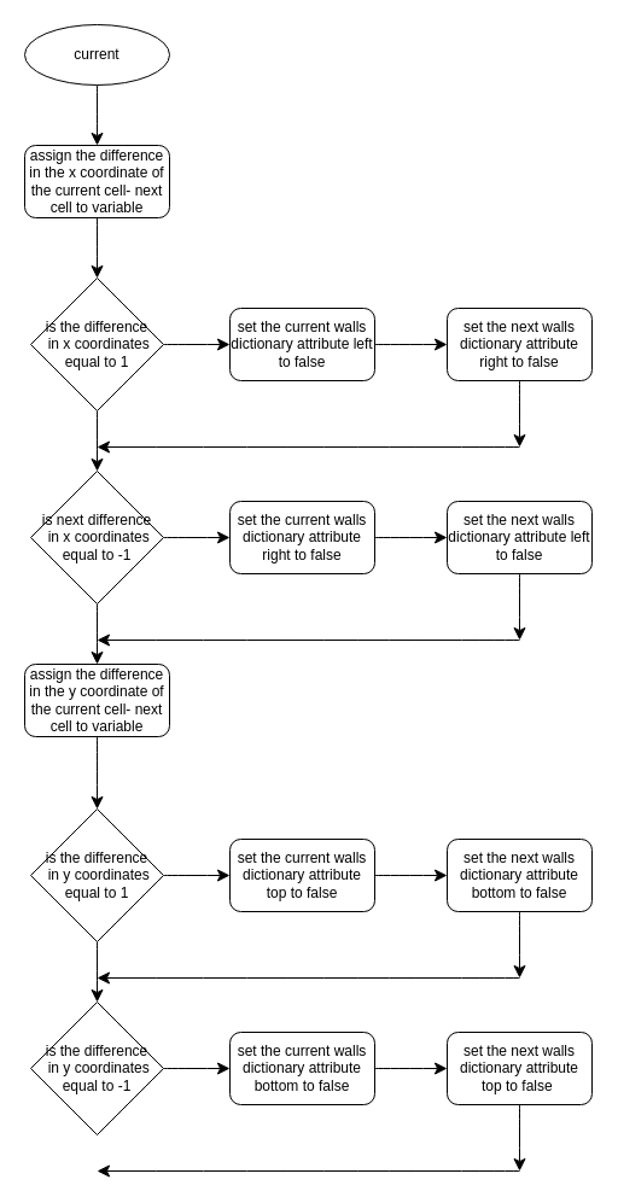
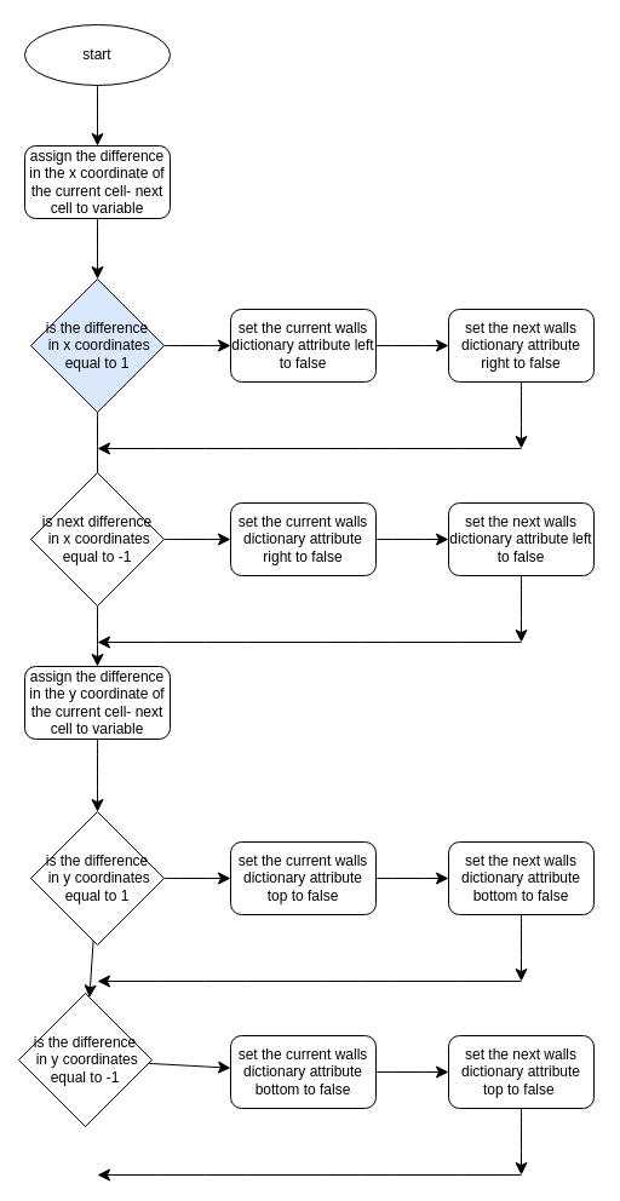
- <mxCell id="3" value="current" style="ellipse;whiteSpace=wrap;html=1;" vertex="1" parent="1"><mxGeometry x="20" y="20" width="120" height="50" as="geometry" /></mxCell>
+ <mxCell id="3" value="start" style="ellipse;whiteSpace=wrap;html=1;" vertex="1" parent="1"><mxGeometry x="20" y="20" width="120" height="50" as="geometry" /></mxCell>
- <mxCell id="8" value="is the difference&lt;div&gt;&amp;nbsp;in x coordinates equal to 1&lt;/div&gt;" style="rhombus;whiteSpace=wrap;html=1;" vertex="1" parent="1"><mxGeometry x="25" y="230" width="110" height="110" as="geometry" /></mxCell>
+ <mxCell id="8" value="is the difference&lt;div&gt;&amp;nbsp;in x coordinates equal to 1&lt;/div&gt;" style="rhombus;whiteSpace=wrap;html=1;fillColor=#dae8fc;" vertex="1" parent="1"><mxGeometry x="25" y="230" width="110" height="110" as="geometry" /></mxCell>
- <mxCell id="7" style="edgeStyle=none;curved=1;rounded=0;orthogonalLoop=1;jettySize=auto;html=1;exitX=0.5;exitY=1;exitDx=0;exitDy=0;fontSize=12;startSize=8;endSize=8;" edge="1" parent="1" source="8" target="15"><mxGeometry relative="1" as="geometry" /></mxCell>
+ <mxCell id="7" style="edgeStyle=none;curved=1;rounded=0;orthogonalLoop=1;jettySize=auto;html=1;exitX=0.5;exitY=1;exitDx=0;exitDy=0;fontSize=12;startSize=8;endSize=8;endArrow=none;" edge="1" parent="1" source="8" target="15"><mxGeometry relative="1" as="geometry" /></mxCell>
- <mxCell id="33" value="is the difference&lt;div&gt;&amp;nbsp;in y coordinates equal to -1&lt;/div&gt;" style="rhombus;whiteSpace=wrap;html=1;" vertex="1" parent="1"><mxGeometry x="25" y="830" width="110" height="110" as="geometry" /></mxCell>
+ <mxCell id="33" value="is the difference&lt;div&gt;&amp;nbsp;in y coordinates equal to -1&lt;/div&gt;" style="rhombus;whiteSpace=wrap;html=1;" vertex="1" parent="1"><mxGeometry x="15" y="820" width="110" height="110" as="geometry" /></mxCell>
